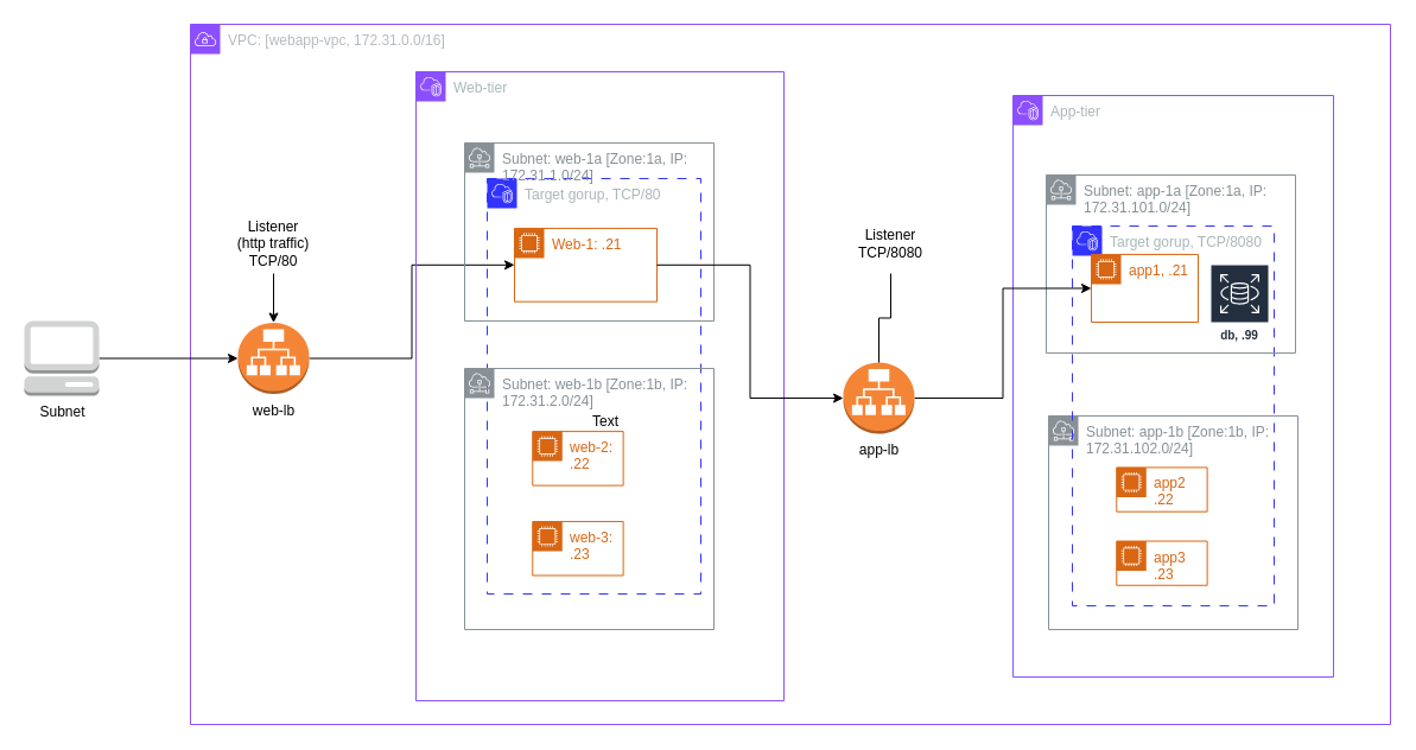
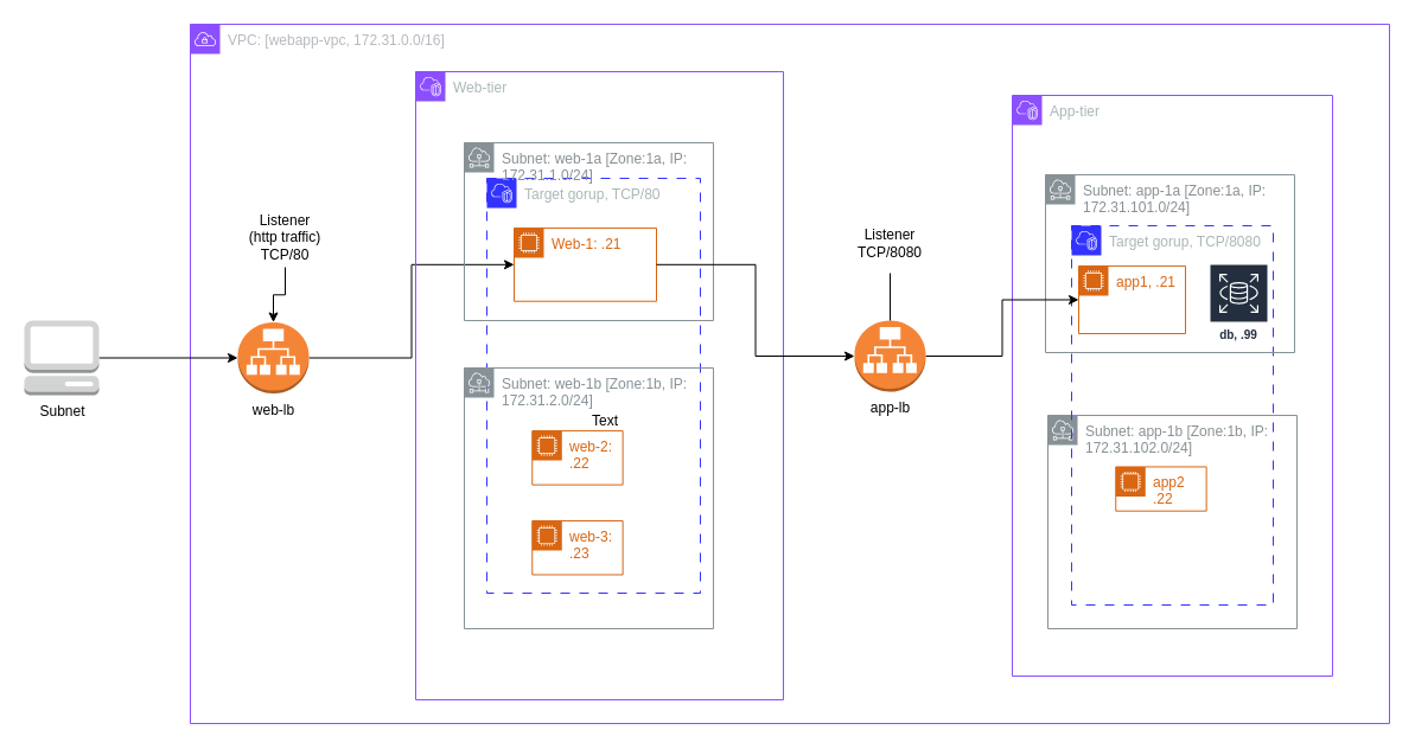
- <mxCell id="20" value="Listener (http traffic)&lt;div&gt;TCP/80&lt;/div&gt;" style="text;html=1;align=center;verticalAlign=middle;whiteSpace=wrap;rounded=0;" vertex="1" parent="1"><mxGeometry x="195" y="180" width="70" height="50" as="geometry" /></mxCell>
+ <mxCell id="20" value="Listener (http traffic)&lt;div&gt;TCP/80&lt;/div&gt;" style="text;html=1;align=center;verticalAlign=middle;whiteSpace=wrap;rounded=0;" vertex="1" parent="1"><mxGeometry x="205" y="175" width="70" height="50" as="geometry" /></mxCell>
- <mxCell id="12" value="app1, .21" style="points=[[0,0],[0.25,0],[0.5,0],[0.75,0],[1,0],[1,0.25],[1,0.5],[1,0.75],[1,1],[0.75,1],[0.5,1],[0.25,1],[0,1],[0,0.75],[0,0.5],[0,0.25]];outlineConnect=0;gradientColor=none;html=1;whiteSpace=wrap;fontSize=12;fontStyle=0;container=1;pointerEvents=0;collapsible=0;recursiveResize=0;shape=mxgraph.aws4.group;grIcon=mxgraph.aws4.group_ec2_instance_contents;strokeColor=#D86613;fillColor=none;verticalAlign=top;align=left;spacingLeft=30;fontColor=#D86613;dashed=0;" vertex="1" parent="10"><mxGeometry x="38" y="66.94" width="90" height="57.06" as="geometry" /></mxCell>
+ <mxCell id="12" value="app1, .21" style="points=[[0,0],[0.25,0],[0.5,0],[0.75,0],[1,0],[1,0.25],[1,0.5],[1,0.75],[1,1],[0.75,1],[0.5,1],[0.25,1],[0,1],[0,0.75],[0,0.5],[0,0.25]];outlineConnect=0;gradientColor=none;html=1;whiteSpace=wrap;fontSize=12;fontStyle=0;container=1;pointerEvents=0;collapsible=0;recursiveResize=0;shape=mxgraph.aws4.group;grIcon=mxgraph.aws4.group_ec2_instance_contents;strokeColor=#D86613;fillColor=none;verticalAlign=top;align=left;spacingLeft=30;fontColor=#D86613;dashed=0;" vertex="1" parent="10"><mxGeometry x="28" y="76.94" width="90" height="57.06" as="geometry" /></mxCell>
- <mxCell id="24" value="app-lb" style="outlineConnect=0;dashed=0;verticalLabelPosition=bottom;verticalAlign=top;align=center;html=1;shape=mxgraph.aws3.application_load_balancer;fillColor=#F58536;gradientColor=none;" vertex="1" parent="1"><mxGeometry x="710" y="305" width="60" height="60" as="geometry" /></mxCell>
+ <mxCell id="24" value="app-lb" style="outlineConnect=0;dashed=0;verticalLabelPosition=bottom;verticalAlign=top;align=center;html=1;shape=mxgraph.aws3.application_load_balancer;fillColor=#F58536;gradientColor=none;" vertex="1" parent="1"><mxGeometry x="720" y="270" width="60" height="60" as="geometry" /></mxCell>
- <mxCell id="7" value="app3&lt;div&gt;.23&lt;/div&gt;" style="points=[[0,0],[0.25,0],[0.5,0],[0.75,0],[1,0],[1,0.25],[1,0.5],[1,0.75],[1,1],[0.75,1],[0.5,1],[0.25,1],[0,1],[0,0.75],[0,0.5],[0,0.25]];outlineConnect=0;gradientColor=none;html=1;whiteSpace=wrap;fontSize=12;fontStyle=0;container=1;pointerEvents=0;collapsible=0;recursiveResize=0;shape=mxgraph.aws4.group;grIcon=mxgraph.aws4.group_ec2_instance_contents;strokeColor=#D86613;fillColor=none;verticalAlign=top;align=left;spacingLeft=30;fontColor=#D86613;dashed=0;" vertex="1" parent="4"><mxGeometry x="57.273" y="105.517" width="76.364" height="37.241" as="geometry" /></mxCell>
